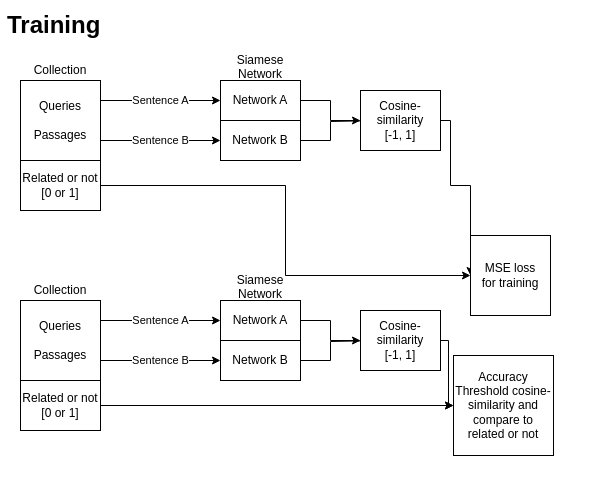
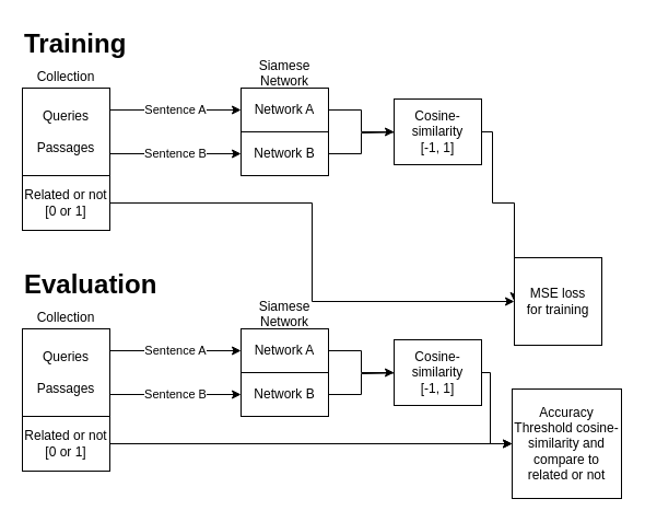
- <mxCell id="30" value="&lt;div align=&quot;left&quot;&gt;Training &lt;/div&gt;" style="text;strokeColor=none;fillColor=none;html=1;fontSize=24;fontStyle=1;verticalAlign=middle;align=left;fontFamily=Helvetica;" vertex="1" parent="1"><mxGeometry x="5" y="5" width="100" height="40" as="geometry" /></mxCell>
+ <mxCell id="30" value="&lt;div align=&quot;left&quot;&gt;Training &lt;/div&gt;" style="text;strokeColor=none;fillColor=none;html=1;fontSize=24;fontStyle=1;verticalAlign=middle;align=left;fontFamily=Helvetica;" vertex="1" parent="1"><mxGeometry x="20" y="20" width="100" height="40" as="geometry" /></mxCell>
+ <mxCell id="31" value="&lt;div align=&quot;left&quot;&gt;Evaluation&lt;/div&gt;" style="text;strokeColor=none;fillColor=none;html=1;fontSize=24;fontStyle=1;verticalAlign=middle;align=left;fontFamily=Helvetica;" vertex="1" parent="1"><mxGeometry x="20" y="240" width="120" height="40" as="geometry" /></mxCell>
- <mxCell id="29" value="&lt;div&gt;Accuracy&lt;/div&gt;&lt;div&gt;Threshold cosine-similarity and compare to related or not&lt;br&gt;&lt;/div&gt;" style="whiteSpace=wrap;html=1;aspect=fixed;fontFamily=Helvetica;" vertex="1" parent="1"><mxGeometry x="453" y="355" width="100" height="100" as="geometry" /></mxCell>
+ <mxCell id="29" value="&lt;div&gt;Accuracy&lt;/div&gt;&lt;div&gt;Threshold cosine-similarity and compare to related or not&lt;br&gt;&lt;/div&gt;" style="whiteSpace=wrap;html=1;aspect=fixed;fontFamily=Helvetica;" vertex="1" parent="1"><mxGeometry x="468" y="355" width="100" height="100" as="geometry" /></mxCell>
